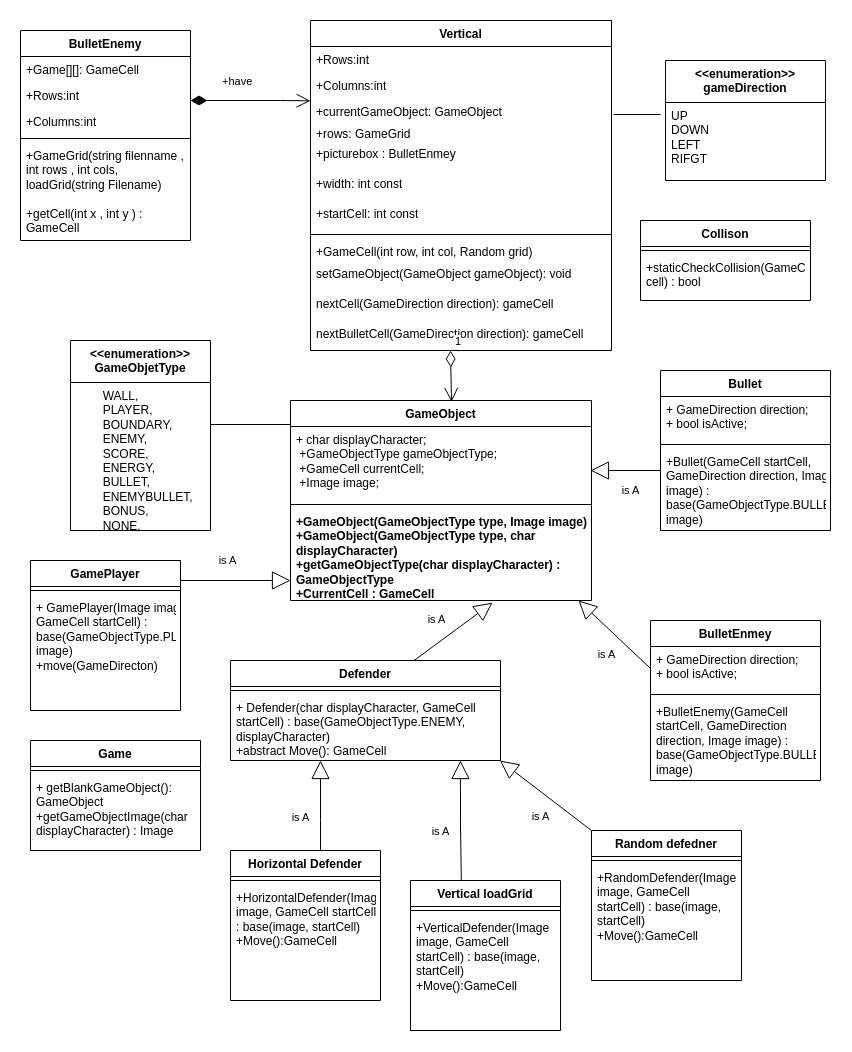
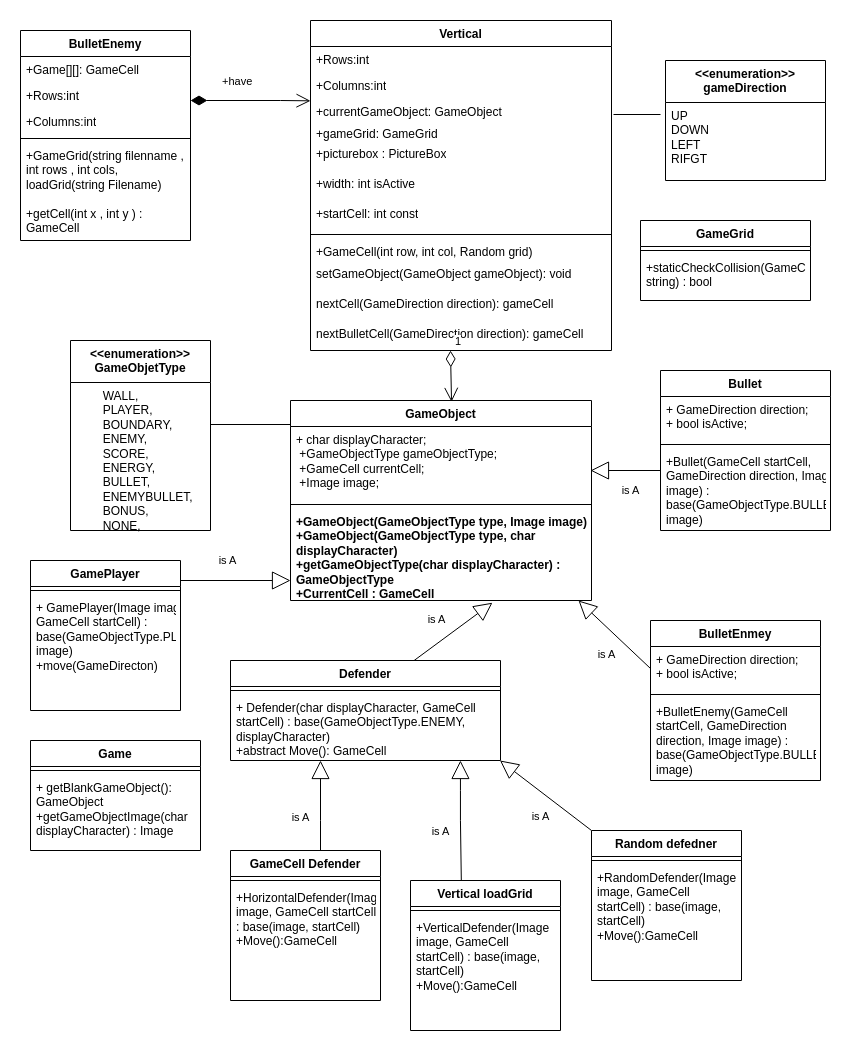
- <mxCell id="14" value="+rows: GameGrid" style="text;strokeColor=none;fillColor=none;align=left;verticalAlign=top;spacingLeft=4;spacingRight=4;overflow=hidden;rotatable=0;points=[[0,0.5],[1,0.5]];portConstraint=eastwest;whiteSpace=wrap;html=1;" vertex="1" parent="10"><mxGeometry y="100" width="301" height="20" as="geometry" /></mxCell>
+ <mxCell id="14" value="+gameGrid: GameGrid" style="text;strokeColor=none;fillColor=none;align=left;verticalAlign=top;spacingLeft=4;spacingRight=4;overflow=hidden;rotatable=0;points=[[0,0.5],[1,0.5]];portConstraint=eastwest;whiteSpace=wrap;html=1;" vertex="1" parent="10"><mxGeometry y="100" width="301" height="20" as="geometry" /></mxCell>
- <mxCell id="15" value="+picturebox : BulletEnmey" style="text;strokeColor=none;fillColor=none;align=left;verticalAlign=top;spacingLeft=4;spacingRight=4;overflow=hidden;rotatable=0;points=[[0,0.5],[1,0.5]];portConstraint=eastwest;whiteSpace=wrap;html=1;" vertex="1" parent="10"><mxGeometry y="120" width="301" height="30" as="geometry" /></mxCell>
+ <mxCell id="15" value="+picturebox : PictureBox" style="text;strokeColor=none;fillColor=none;align=left;verticalAlign=top;spacingLeft=4;spacingRight=4;overflow=hidden;rotatable=0;points=[[0,0.5],[1,0.5]];portConstraint=eastwest;whiteSpace=wrap;html=1;" vertex="1" parent="10"><mxGeometry y="120" width="301" height="30" as="geometry" /></mxCell>
- <mxCell id="16" value="+width: int const" style="text;strokeColor=none;fillColor=none;align=left;verticalAlign=top;spacingLeft=4;spacingRight=4;overflow=hidden;rotatable=0;points=[[0,0.5],[1,0.5]];portConstraint=eastwest;whiteSpace=wrap;html=1;" vertex="1" parent="10"><mxGeometry y="150" width="301" height="30" as="geometry" /></mxCell>
+ <mxCell id="16" value="+width: int isActive" style="text;strokeColor=none;fillColor=none;align=left;verticalAlign=top;spacingLeft=4;spacingRight=4;overflow=hidden;rotatable=0;points=[[0,0.5],[1,0.5]];portConstraint=eastwest;whiteSpace=wrap;html=1;" vertex="1" parent="10"><mxGeometry y="150" width="301" height="30" as="geometry" /></mxCell>
- <mxCell id="64" value="Collison" style="swimlane;fontStyle=1;align=center;verticalAlign=top;childLayout=stackLayout;horizontal=1;startSize=26;horizontalStack=0;resizeParent=1;resizeParentMax=0;resizeLast=0;collapsible=1;marginBottom=0;whiteSpace=wrap;html=1;" vertex="1" parent="1"><mxGeometry x="640" y="220" width="170" height="80" as="geometry" /></mxCell>
+ <mxCell id="64" value="GameGrid" style="swimlane;fontStyle=1;align=center;verticalAlign=top;childLayout=stackLayout;horizontal=1;startSize=26;horizontalStack=0;resizeParent=1;resizeParentMax=0;resizeLast=0;collapsible=1;marginBottom=0;whiteSpace=wrap;html=1;" vertex="1" parent="1"><mxGeometry x="640" y="220" width="170" height="80" as="geometry" /></mxCell>
- <mxCell id="66" value="+staticCheckCollision(GameCell cell) : bool" style="text;strokeColor=none;fillColor=none;align=left;verticalAlign=top;spacingLeft=4;spacingRight=4;overflow=hidden;rotatable=0;points=[[0,0.5],[1,0.5]];portConstraint=eastwest;whiteSpace=wrap;html=1;" vertex="1" parent="64"><mxGeometry y="34" width="170" height="46" as="geometry" /></mxCell>
+ <mxCell id="66" value="+staticCheckCollision(GameCell string) : bool" style="text;strokeColor=none;fillColor=none;align=left;verticalAlign=top;spacingLeft=4;spacingRight=4;overflow=hidden;rotatable=0;points=[[0,0.5],[1,0.5]];portConstraint=eastwest;whiteSpace=wrap;html=1;" vertex="1" parent="64"><mxGeometry y="34" width="170" height="46" as="geometry" /></mxCell>
- <mxCell id="44" value="Horizontal Defender" style="swimlane;fontStyle=1;align=center;verticalAlign=top;childLayout=stackLayout;horizontal=1;startSize=26;horizontalStack=0;resizeParent=1;resizeParentMax=0;resizeLast=0;collapsible=1;marginBottom=0;whiteSpace=wrap;html=1;" vertex="1" parent="1"><mxGeometry x="230" y="850" width="150" height="150" as="geometry" /></mxCell>
+ <mxCell id="44" value="GameCell Defender" style="swimlane;fontStyle=1;align=center;verticalAlign=top;childLayout=stackLayout;horizontal=1;startSize=26;horizontalStack=0;resizeParent=1;resizeParentMax=0;resizeLast=0;collapsible=1;marginBottom=0;whiteSpace=wrap;html=1;" vertex="1" parent="1"><mxGeometry x="230" y="850" width="150" height="150" as="geometry" /></mxCell>
